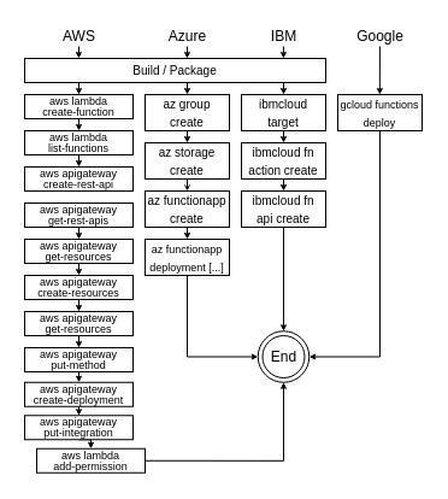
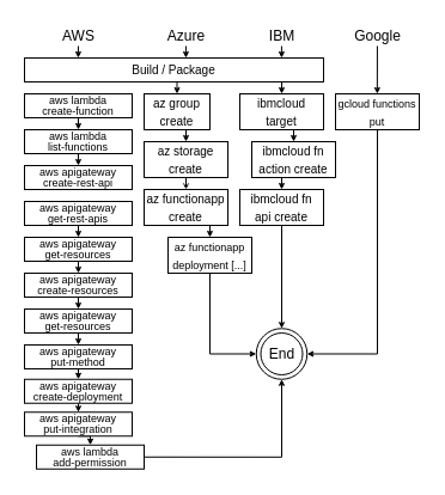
- <mxCell id="3" style="edgeStyle=orthogonalEdgeStyle;rounded=0;orthogonalLoop=1;jettySize=auto;html=1;exitX=0.155;exitY=1;exitDx=0;exitDy=0;entryX=0.5;entryY=0;entryDx=0;entryDy=0;startSize=6;endArrow=classic;endFill=1;endSize=3;strokeWidth=1;exitPerimeter=0;" edge="1" parent="1" source="22" target="4"><mxGeometry relative="1" as="geometry" /></mxCell>
- <mxCell id="24" value="&lt;font style=&quot;font-size: 10px&quot;&gt;az group create&lt;/font&gt;" style="rounded=0;whiteSpace=wrap;html=1;" vertex="1" parent="1"><mxGeometry x="120" y="78" width="70" height="30" as="geometry" /></mxCell>
+ <mxCell id="24" value="&lt;font style=&quot;font-size: 10px&quot;&gt;az group create&lt;/font&gt;" style="rounded=0;whiteSpace=wrap;html=1;" vertex="1" parent="1"><mxGeometry x="120" y="78" width="55" height="30" as="geometry" /></mxCell>
- <mxCell id="29" value="&lt;font style=&quot;font-size: 9px&quot;&gt;gcloud functions deploy&lt;/font&gt;" style="rounded=0;whiteSpace=wrap;html=1;" vertex="1" parent="1"><mxGeometry x="280" y="78" width="70" height="30" as="geometry" /></mxCell>
+ <mxCell id="29" value="&lt;font style=&quot;font-size: 9px&quot;&gt;gcloud functions put&lt;/font&gt;" style="rounded=0;whiteSpace=wrap;html=1;" vertex="1" parent="1"><mxGeometry x="280" y="78" width="70" height="30" as="geometry" /></mxCell>
- <mxCell id="37" value="&lt;font style=&quot;font-size: 10px&quot;&gt;ibmcloud fn&lt;br&gt;action create&lt;/font&gt;" style="rounded=0;whiteSpace=wrap;html=1;" vertex="1" parent="1"><mxGeometry x="200" y="118" width="70" height="30" as="geometry" /></mxCell>
+ <mxCell id="37" value="&lt;font style=&quot;font-size: 10px&quot;&gt;ibmcloud fn&lt;br&gt;action create&lt;/font&gt;" style="rounded=0;whiteSpace=wrap;html=1;" vertex="1" parent="1"><mxGeometry x="210" y="118" width="70" height="30" as="geometry" /></mxCell>
- <mxCell id="35" value="&lt;font&gt;&lt;font style=&quot;line-height: 120% ; font-size: 9px&quot;&gt;az functionapp deployment [...]&lt;/font&gt;&lt;br&gt;&lt;/font&gt;" style="rounded=0;whiteSpace=wrap;html=1;" vertex="1" parent="1"><mxGeometry x="120" y="198" width="70" height="30" as="geometry" /></mxCell>
+ <mxCell id="35" value="&lt;font&gt;&lt;font style=&quot;line-height: 120% ; font-size: 9px&quot;&gt;az functionapp deployment [...]&lt;/font&gt;&lt;br&gt;&lt;/font&gt;" style="rounded=0;whiteSpace=wrap;html=1;" vertex="1" parent="1"><mxGeometry x="140" y="198" width="70" height="30" as="geometry" /></mxCell>
